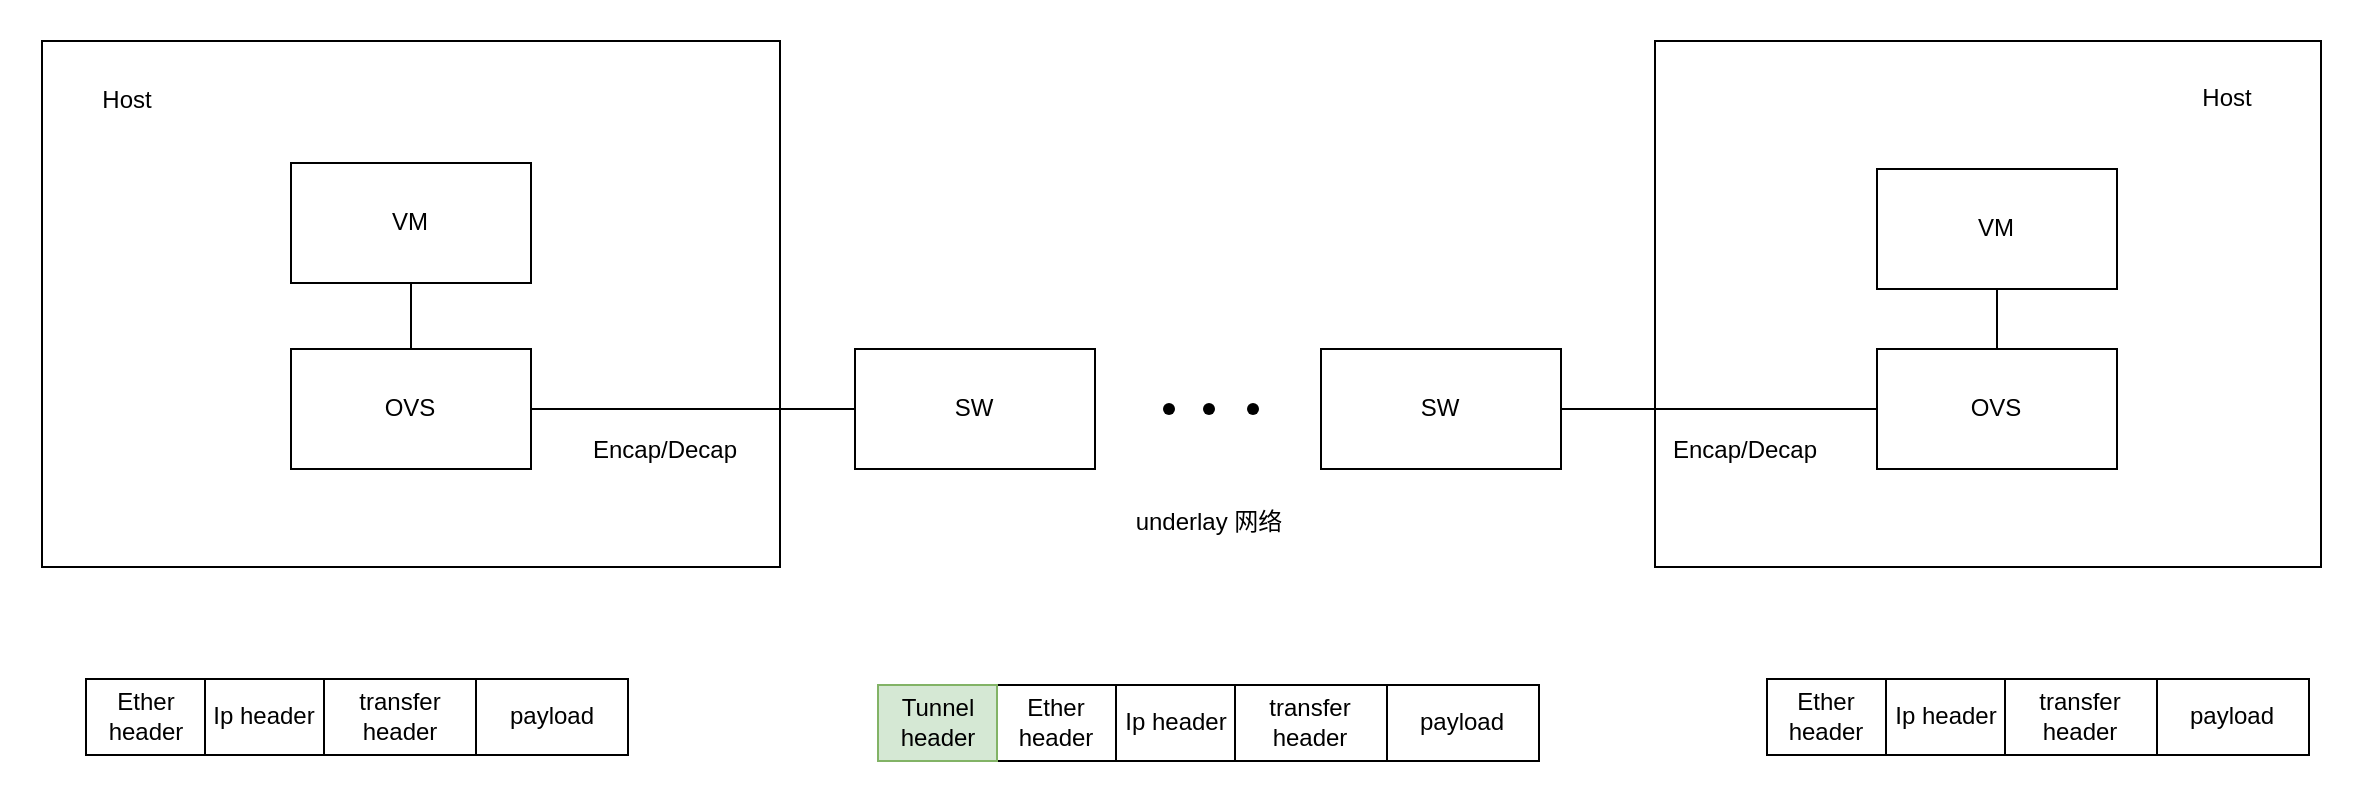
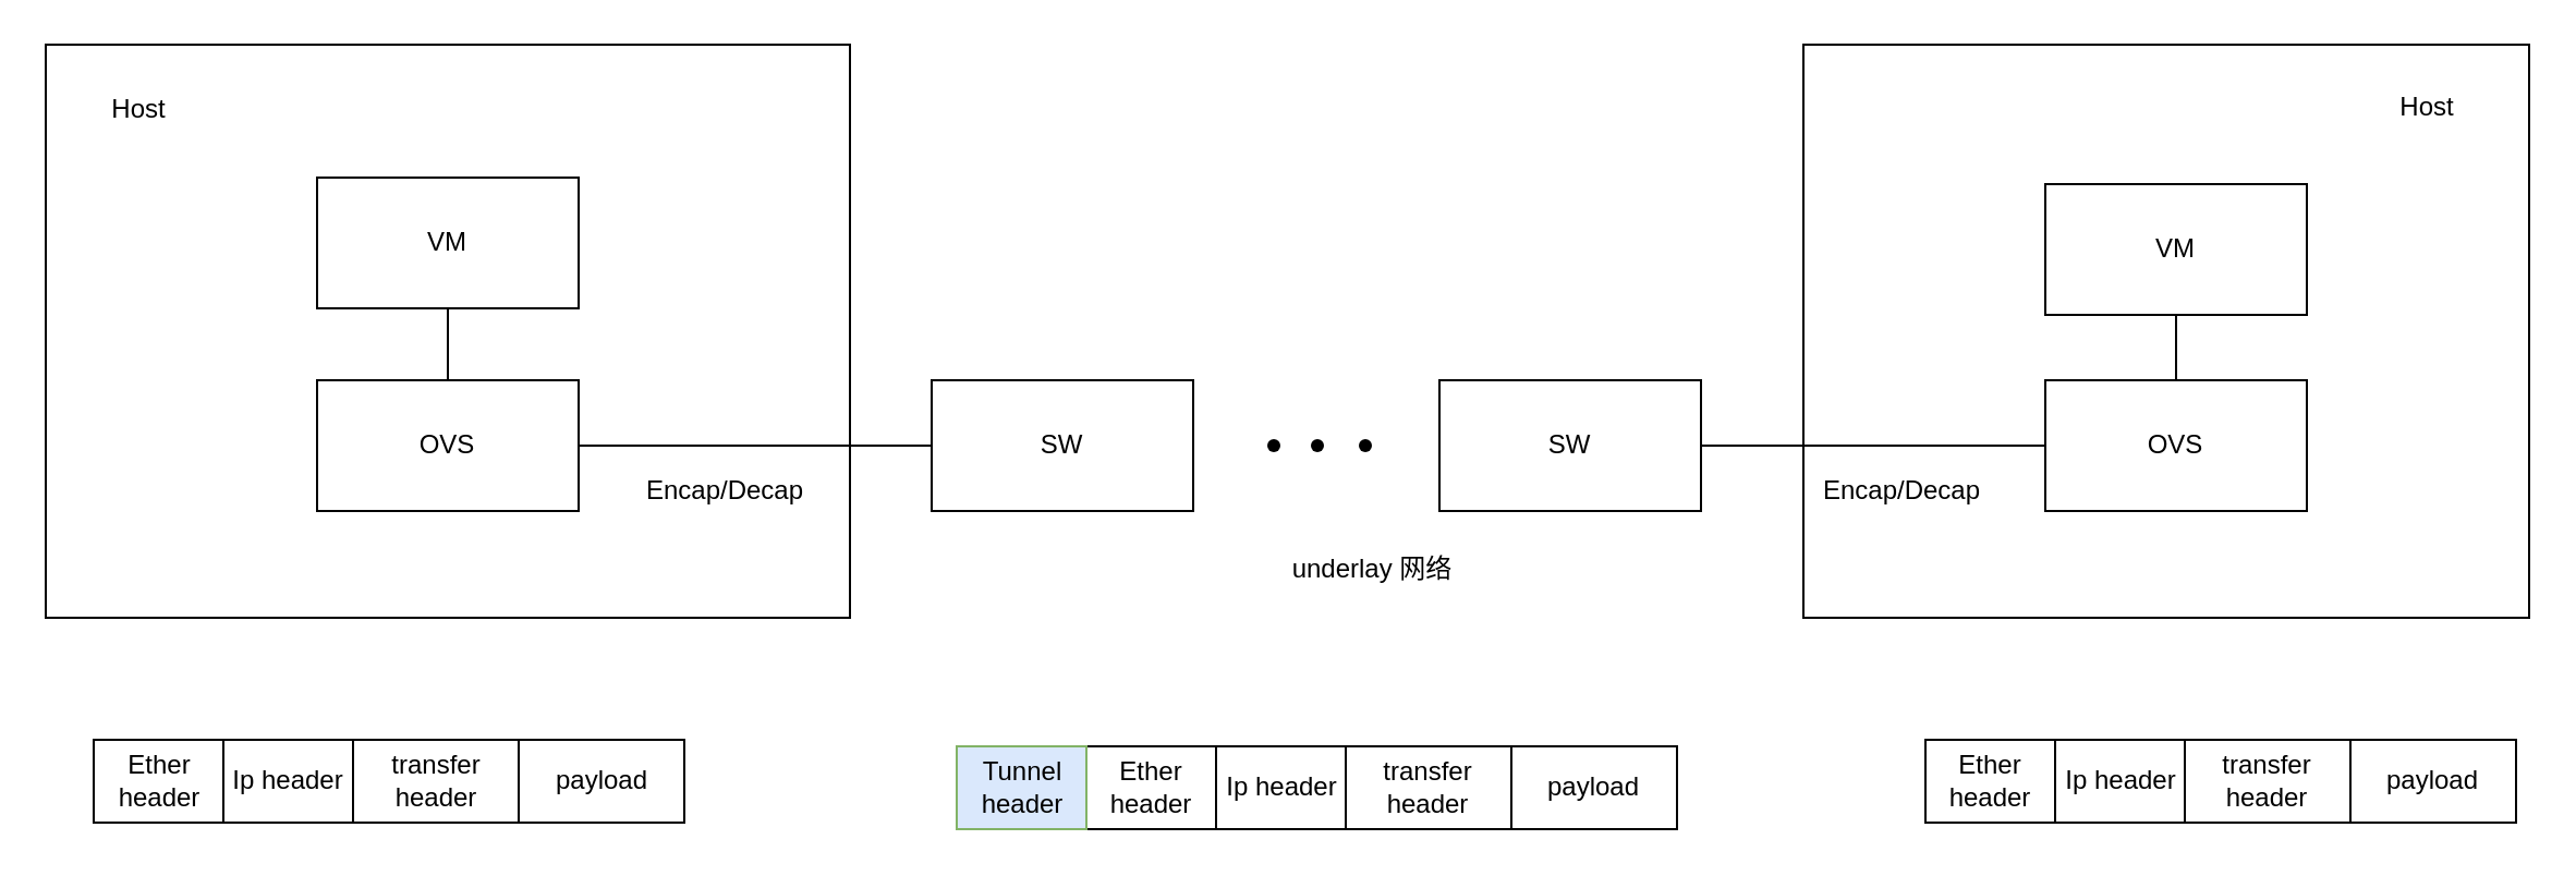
- <mxCell id="21" value="underlay 网络" style="text;html=1;align=center;verticalAlign=middle;resizable=0;points=[];autosize=1;strokeColor=none;fillColor=none;" vertex="1" parent="1"><mxGeometry x="558.5" y="248" width="91" height="26" as="geometry" /></mxCell>
+ <mxCell id="21" value="underlay 网络" style="text;html=1;align=center;verticalAlign=middle;resizable=0;points=[];autosize=1;strokeColor=none;fillColor=none;" vertex="1" parent="1"><mxGeometry x="583.5" y="248" width="91" height="26" as="geometry" /></mxCell>
- <mxCell id="34" value="Tunnel header" style="rounded=0;whiteSpace=wrap;html=1;fillColor=#d5e8d4;strokeColor=#82b366;" vertex="1" parent="1"><mxGeometry x="438.5" y="342" width="59.5" height="38" as="geometry" /></mxCell>
+ <mxCell id="34" value="Tunnel header" style="rounded=0;whiteSpace=wrap;html=1;fillColor=#dae8fc;strokeColor=#82b366;" vertex="1" parent="1"><mxGeometry x="438.5" y="342" width="59.5" height="38" as="geometry" /></mxCell>
